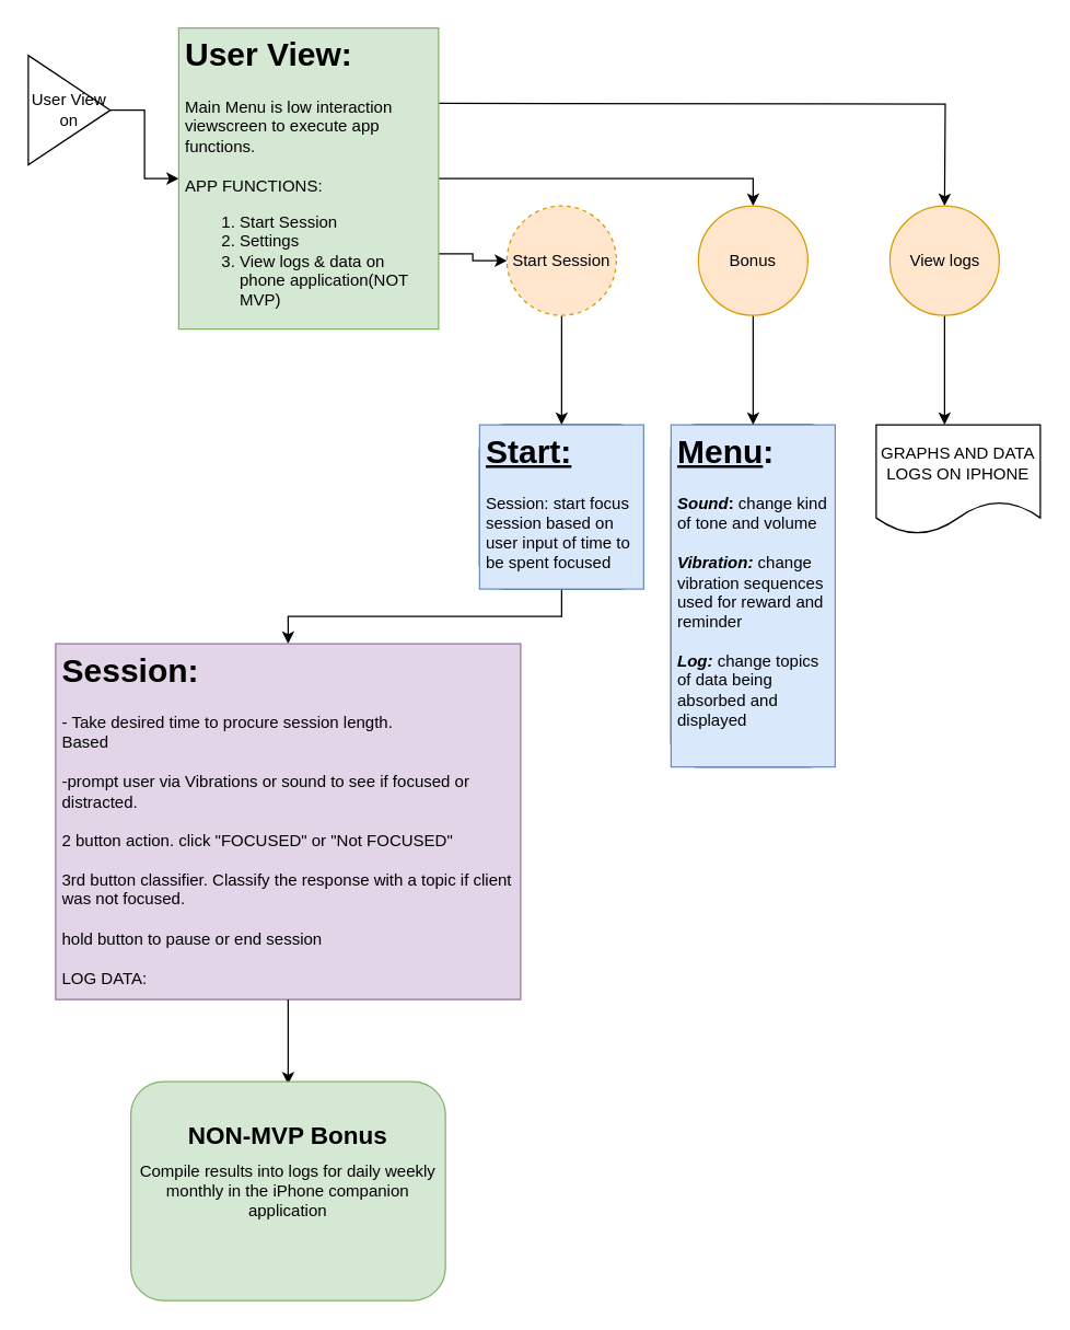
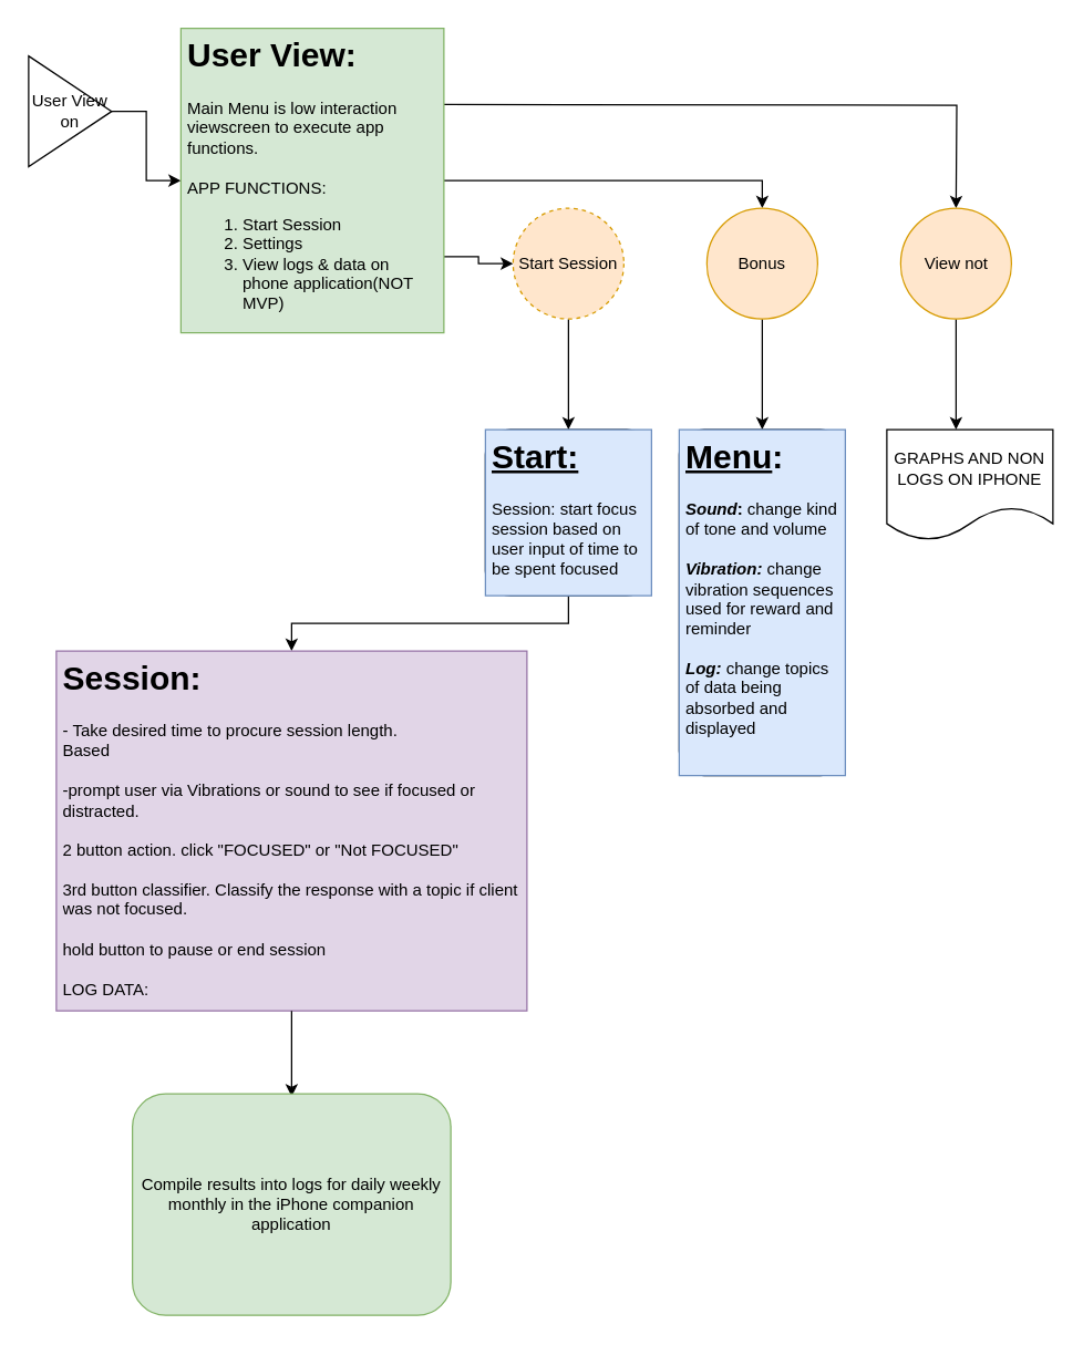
- <mxCell id="14" value="View logs" style="text;html=1;align=center;verticalAlign=middle;resizable=0;points=[];autosize=1;" vertex="1" parent="1"><mxGeometry x="655" y="180" width="70" height="20" as="geometry" /></mxCell>
+ <mxCell id="14" value="View not" style="text;html=1;align=center;verticalAlign=middle;resizable=0;points=[];autosize=1;" vertex="1" parent="1"><mxGeometry x="655" y="180" width="70" height="20" as="geometry" /></mxCell>
- <mxCell id="15" value="GRAPHS AND DATA LOGS ON IPHONE" style="shape=document;whiteSpace=wrap;html=1;boundedLbl=1;" vertex="1" parent="1"><mxGeometry x="640" y="310" width="120" height="80" as="geometry" /></mxCell>
+ <mxCell id="15" value="GRAPHS AND NON LOGS ON IPHONE" style="shape=document;whiteSpace=wrap;html=1;boundedLbl=1;" vertex="1" parent="1"><mxGeometry x="640" y="310" width="120" height="80" as="geometry" /></mxCell>
- <mxCell id="25" value="&lt;b&gt;&lt;font style=&quot;font-size: 18px&quot;&gt;NON-MVP Bonus&lt;/font&gt;&lt;/b&gt;" style="text;html=1;strokeColor=none;fillColor=none;align=center;verticalAlign=middle;whiteSpace=wrap;rounded=0;" vertex="1" parent="1"><mxGeometry x="135" y="820" width="150" height="20" as="geometry" /></mxCell>
